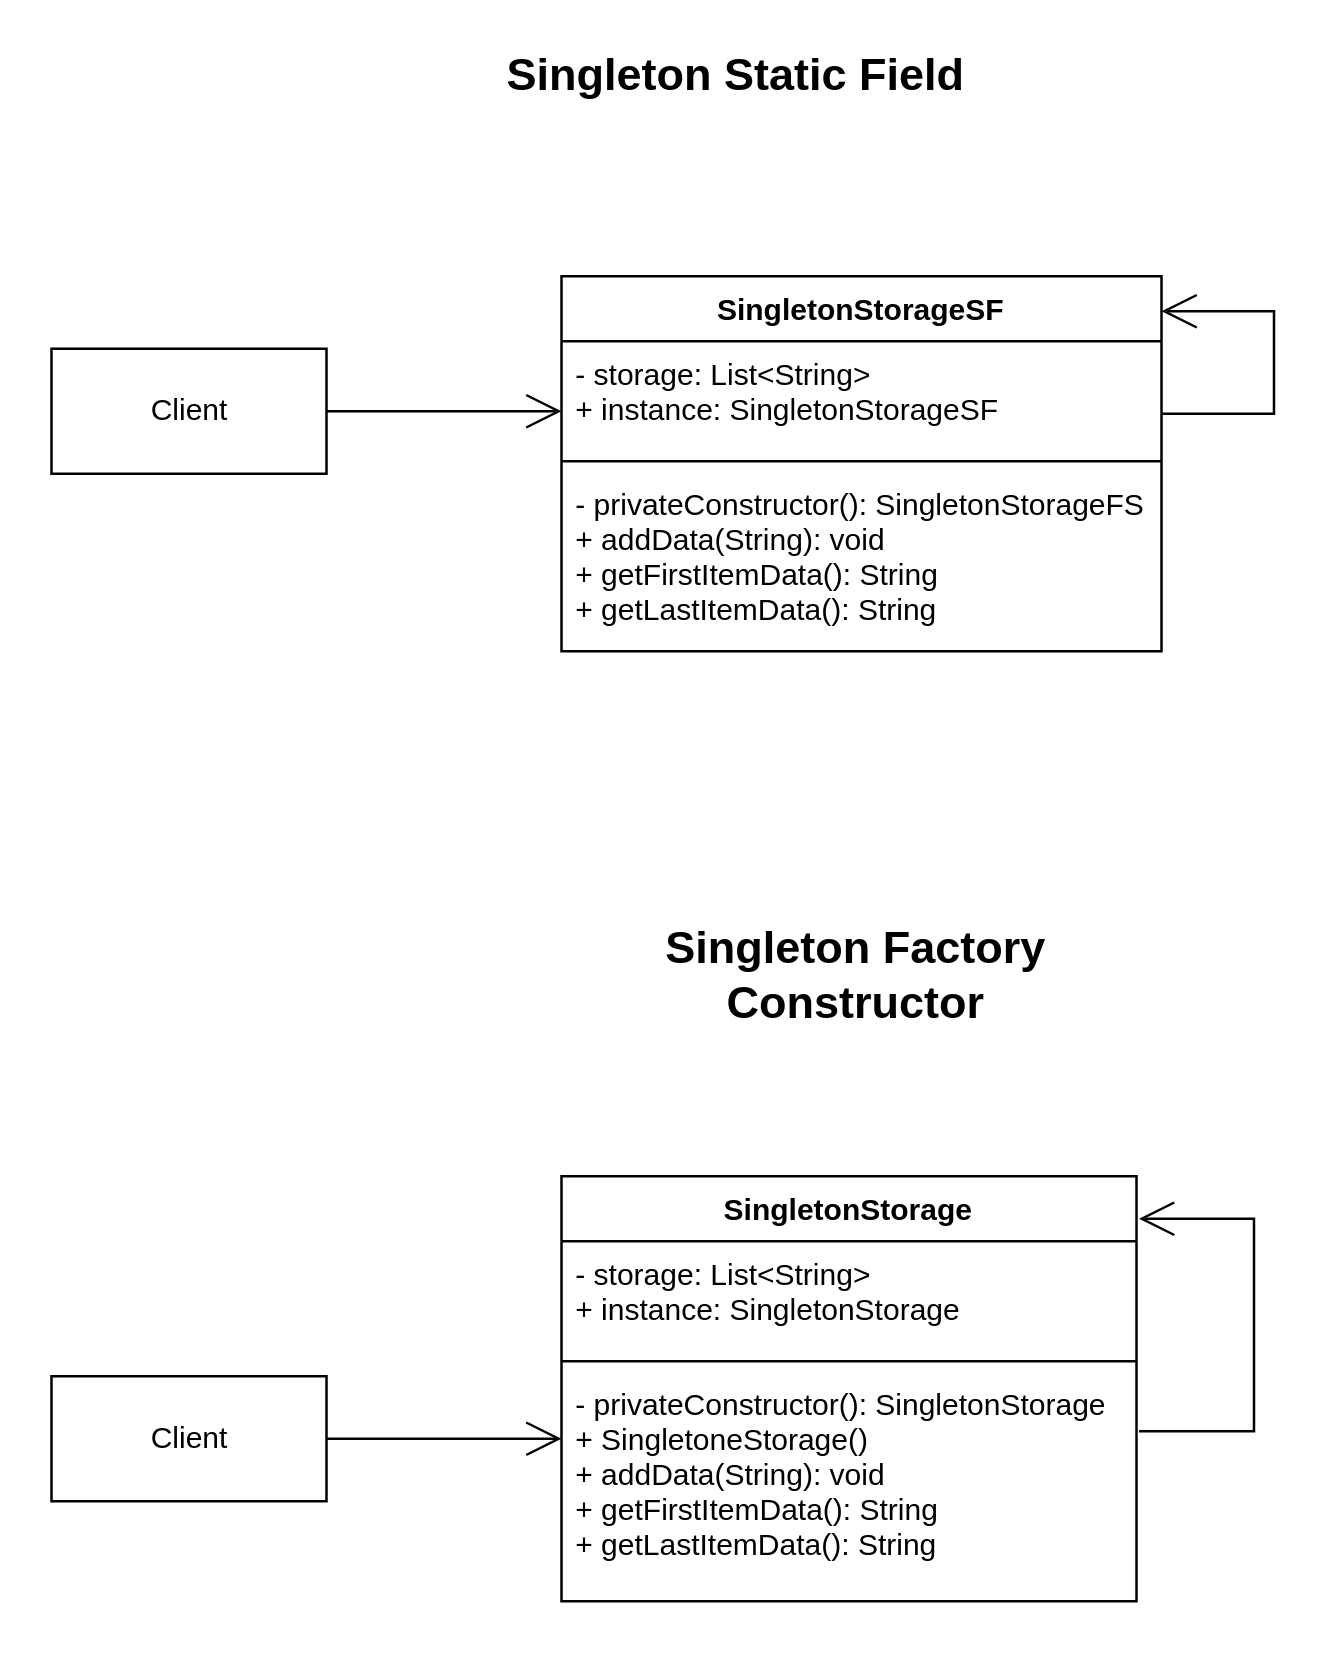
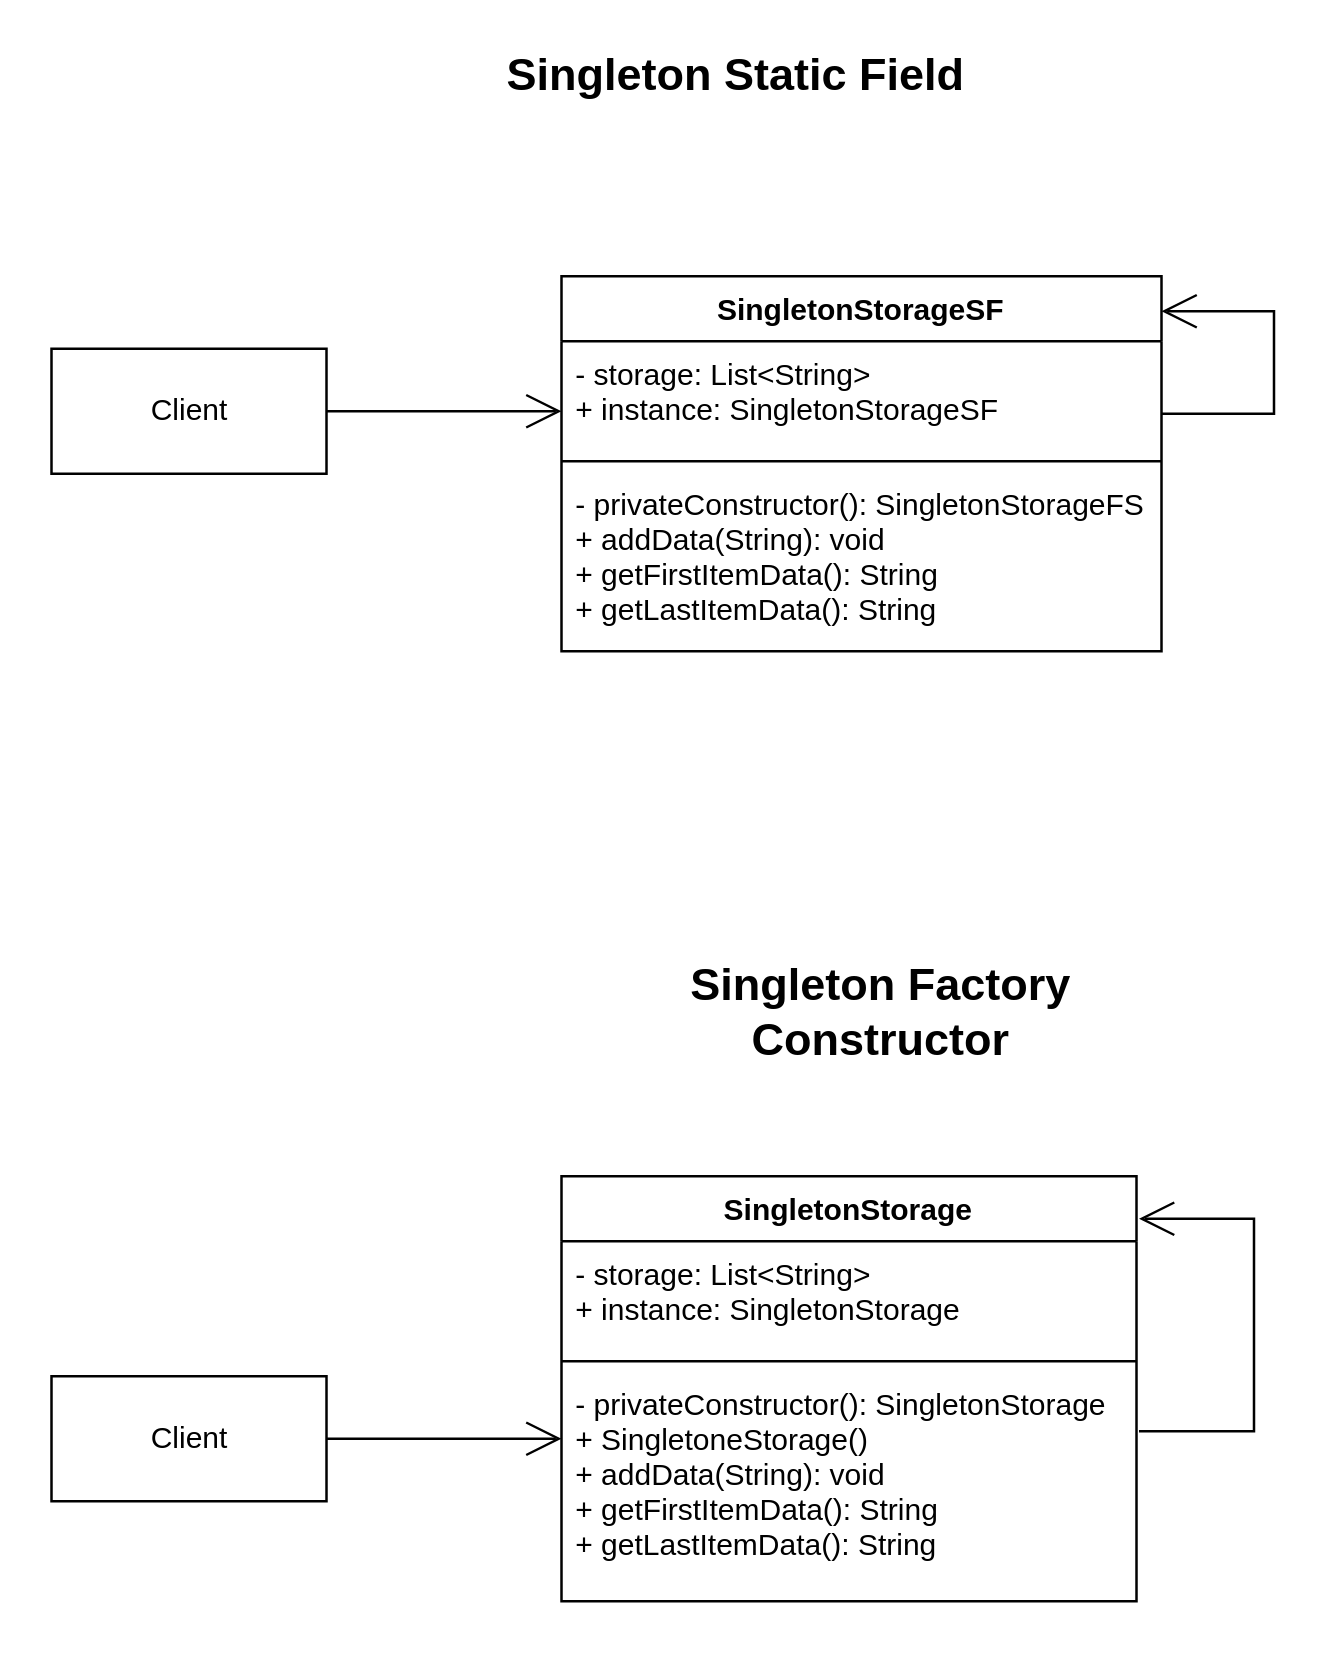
- <mxCell id="17" value="&lt;b&gt;&lt;font style=&quot;font-size: 18px&quot;&gt;Singleton Factory&lt;br&gt;Constructor&lt;br&gt;&lt;/font&gt;&lt;/b&gt;" style="text;html=1;strokeColor=none;fillColor=none;align=center;verticalAlign=middle;whiteSpace=wrap;rounded=0;" parent="1" vertex="1"><mxGeometry x="220" y="380" width="244" height="20" as="geometry" /></mxCell>
+ <mxCell id="17" value="&lt;b&gt;&lt;font style=&quot;font-size: 18px&quot;&gt;Singleton Factory&lt;br&gt;Constructor&lt;br&gt;&lt;/font&gt;&lt;/b&gt;" style="text;html=1;strokeColor=none;fillColor=none;align=center;verticalAlign=middle;whiteSpace=wrap;rounded=0;" parent="1" vertex="1"><mxGeometry x="230" y="395" width="244" height="20" as="geometry" /></mxCell>
